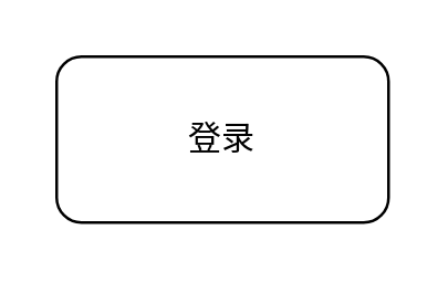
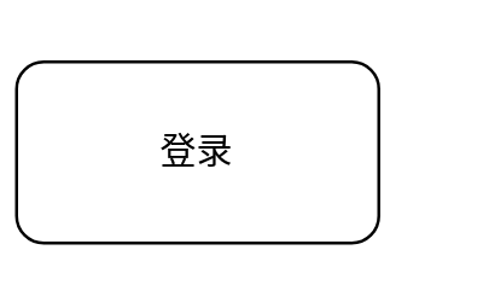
- <mxCell id="2" value="登录" style="rounded=1;whiteSpace=wrap;html=1;" parent="1" vertex="1"><mxGeometry x="20" y="20" width="120" height="60" as="geometry" /></mxCell>
+ <mxCell id="2" value="登录" style="rounded=1;whiteSpace=wrap;html=1;" parent="1" vertex="1"><mxGeometry x="5" y="20" width="120" height="60" as="geometry" /></mxCell>
